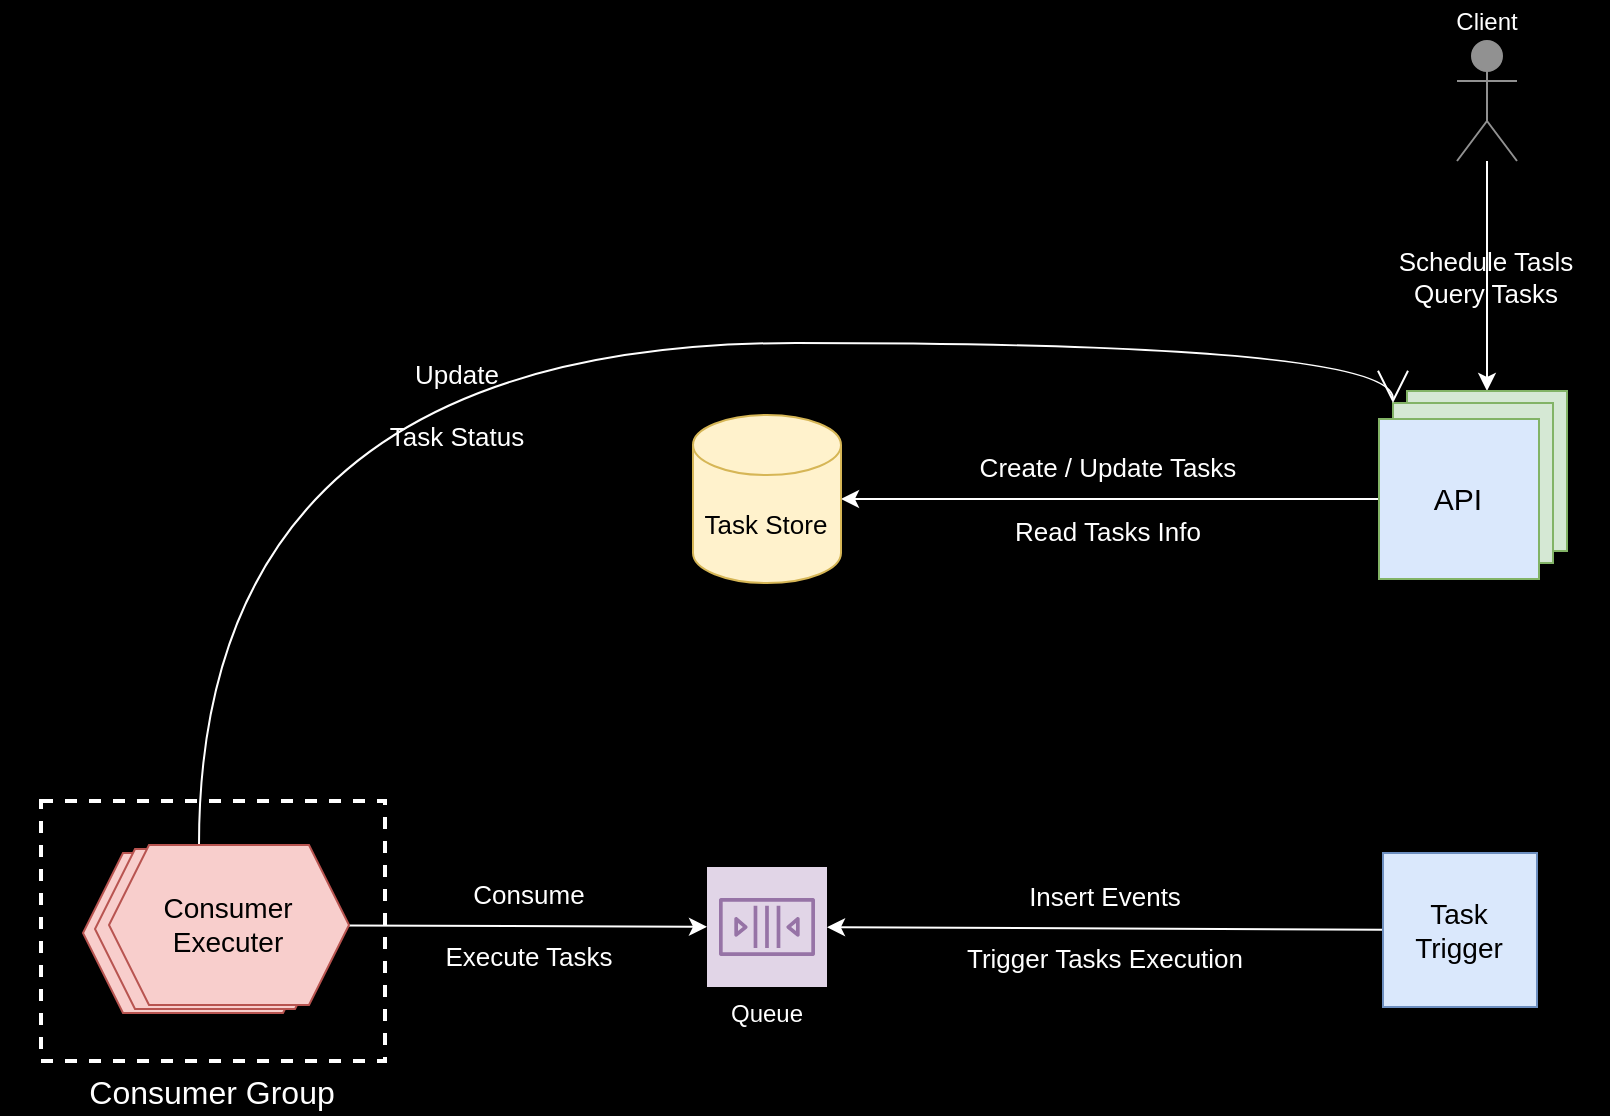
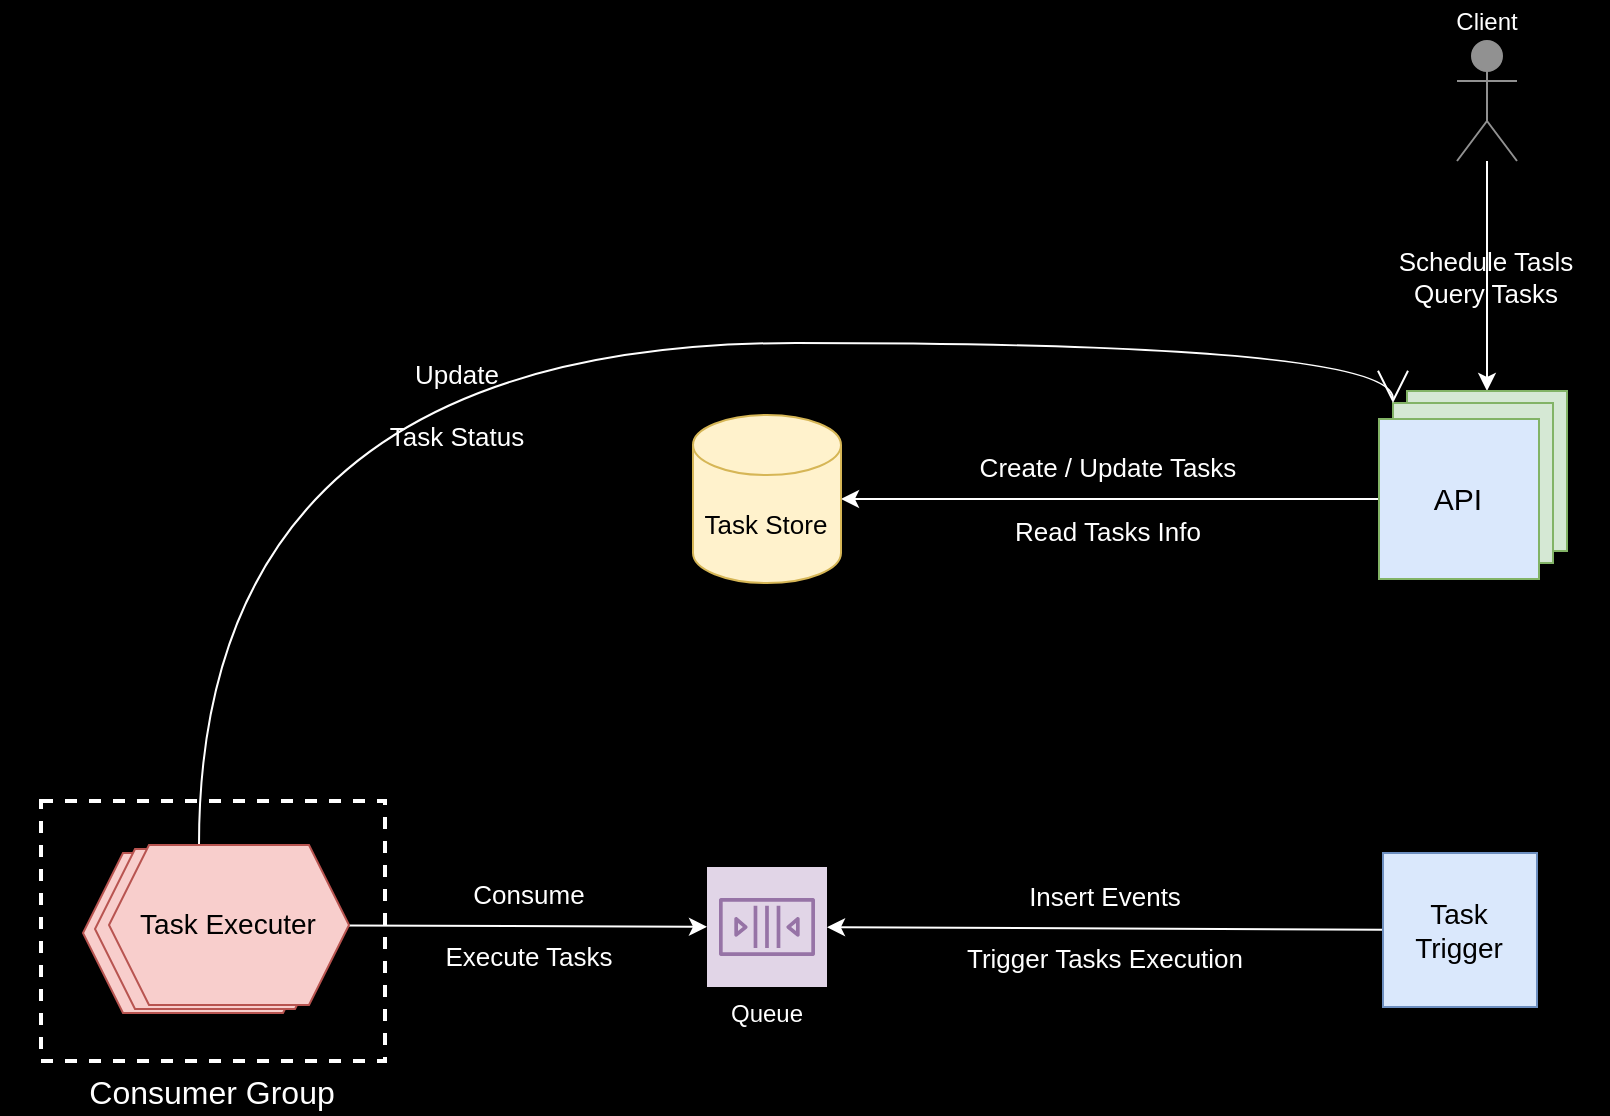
- <mxCell id="21" value="&lt;font style=&quot;font-size: 14px;&quot;&gt;Consumer Executer&lt;/font&gt;" style="shape=hexagon;perimeter=hexagonPerimeter2;whiteSpace=wrap;html=1;fixedSize=1;fillColor=#f8cecc;strokeColor=#b85450;" parent="18" vertex="1"><mxGeometry x="13" width="120" height="80" as="geometry" /></mxCell>
+ <mxCell id="21" value="&lt;font style=&quot;font-size: 14px;&quot;&gt;Task Executer&lt;/font&gt;" style="shape=hexagon;perimeter=hexagonPerimeter2;whiteSpace=wrap;html=1;fixedSize=1;fillColor=#f8cecc;strokeColor=#b85450;" parent="18" vertex="1"><mxGeometry x="13" width="120" height="80" as="geometry" /></mxCell>
